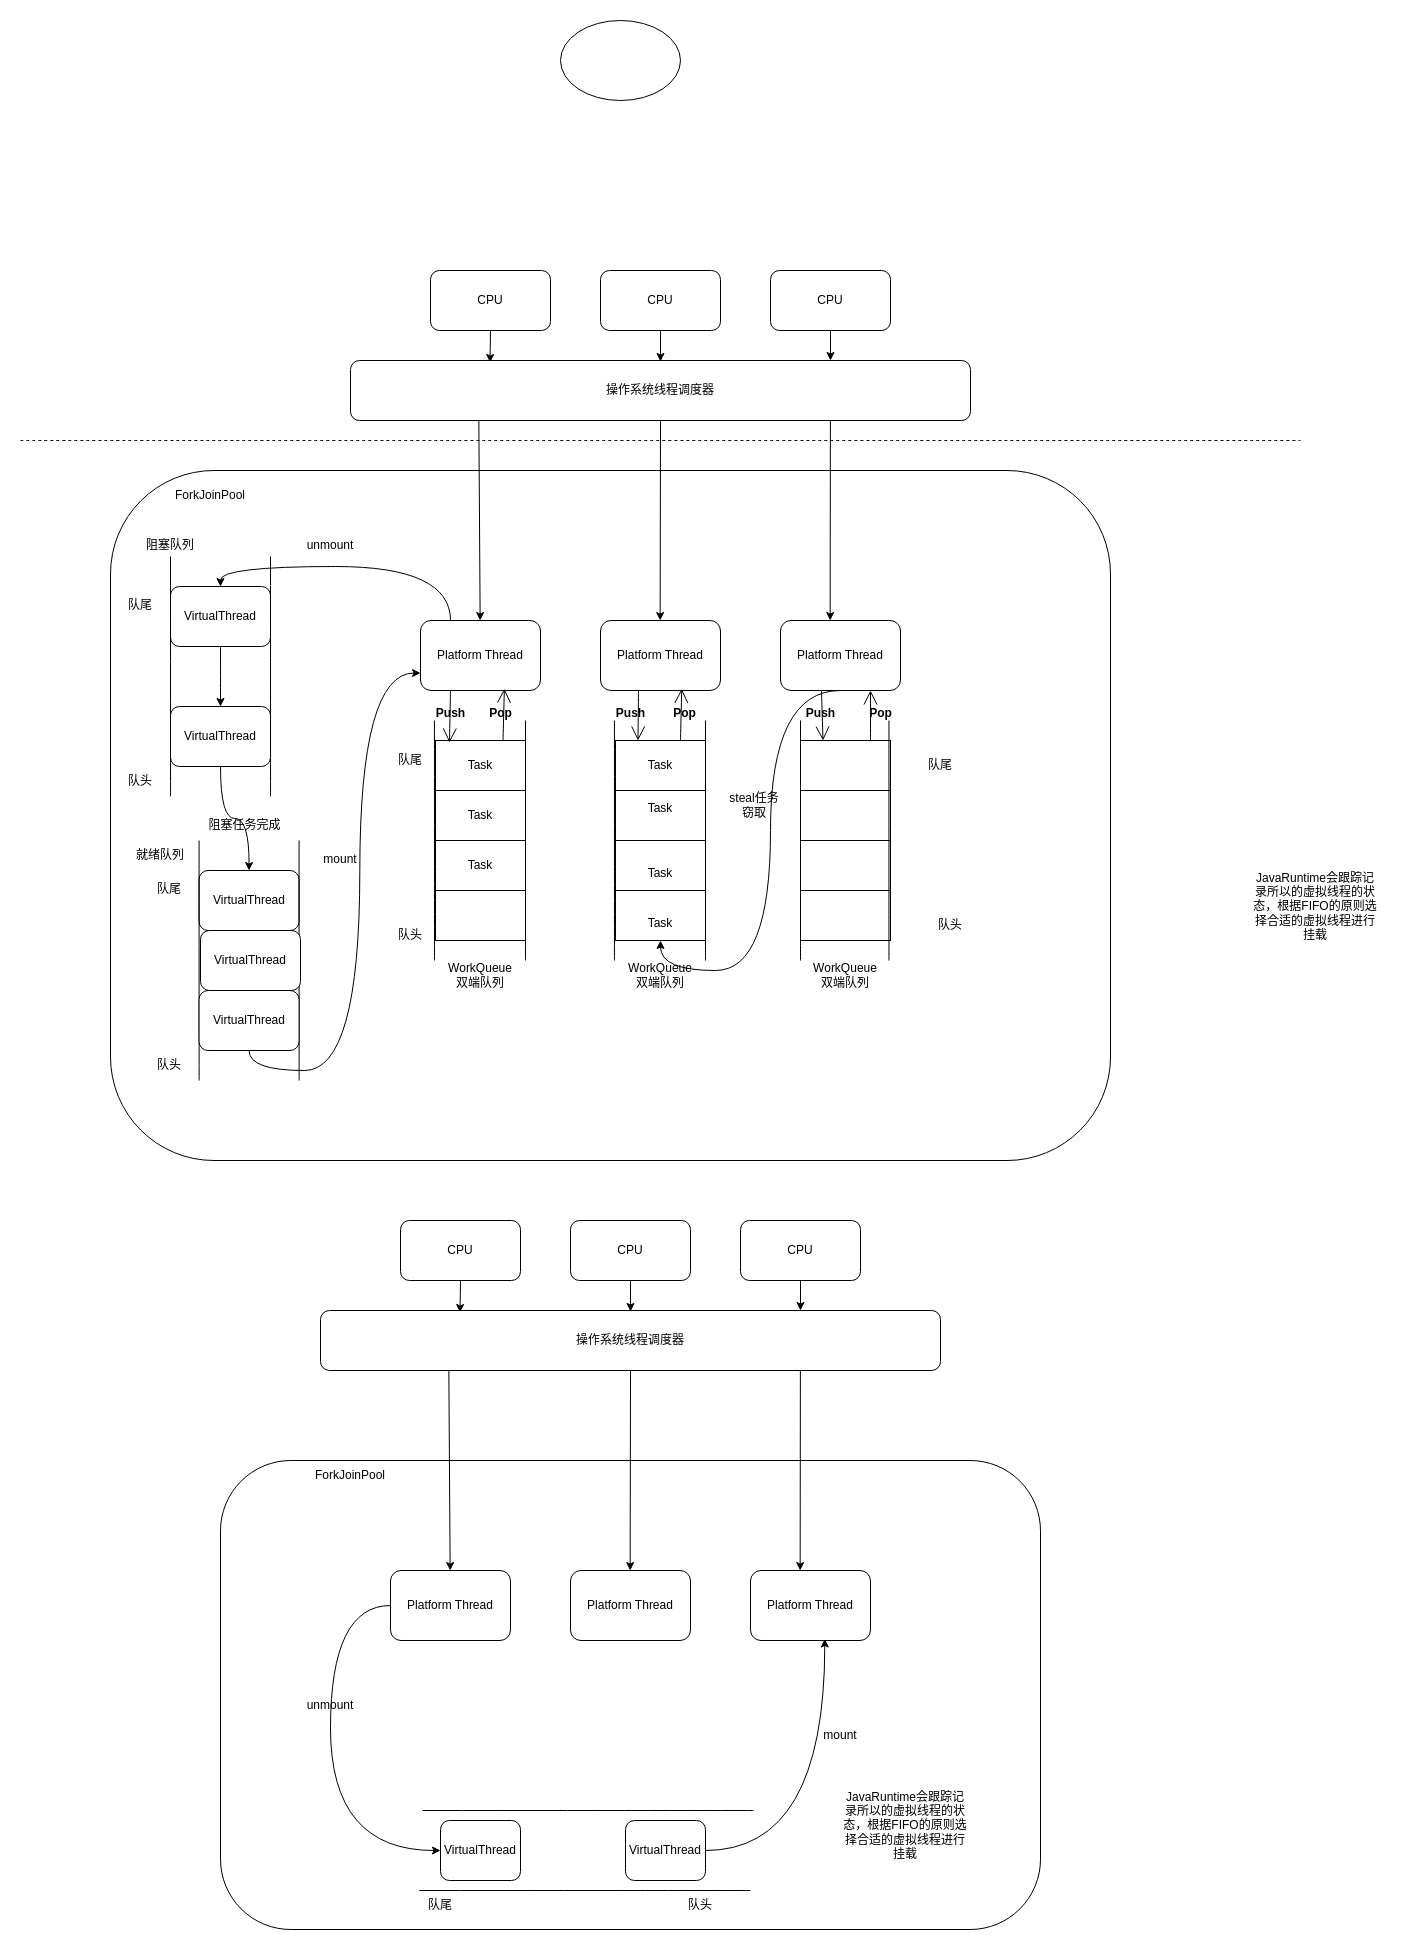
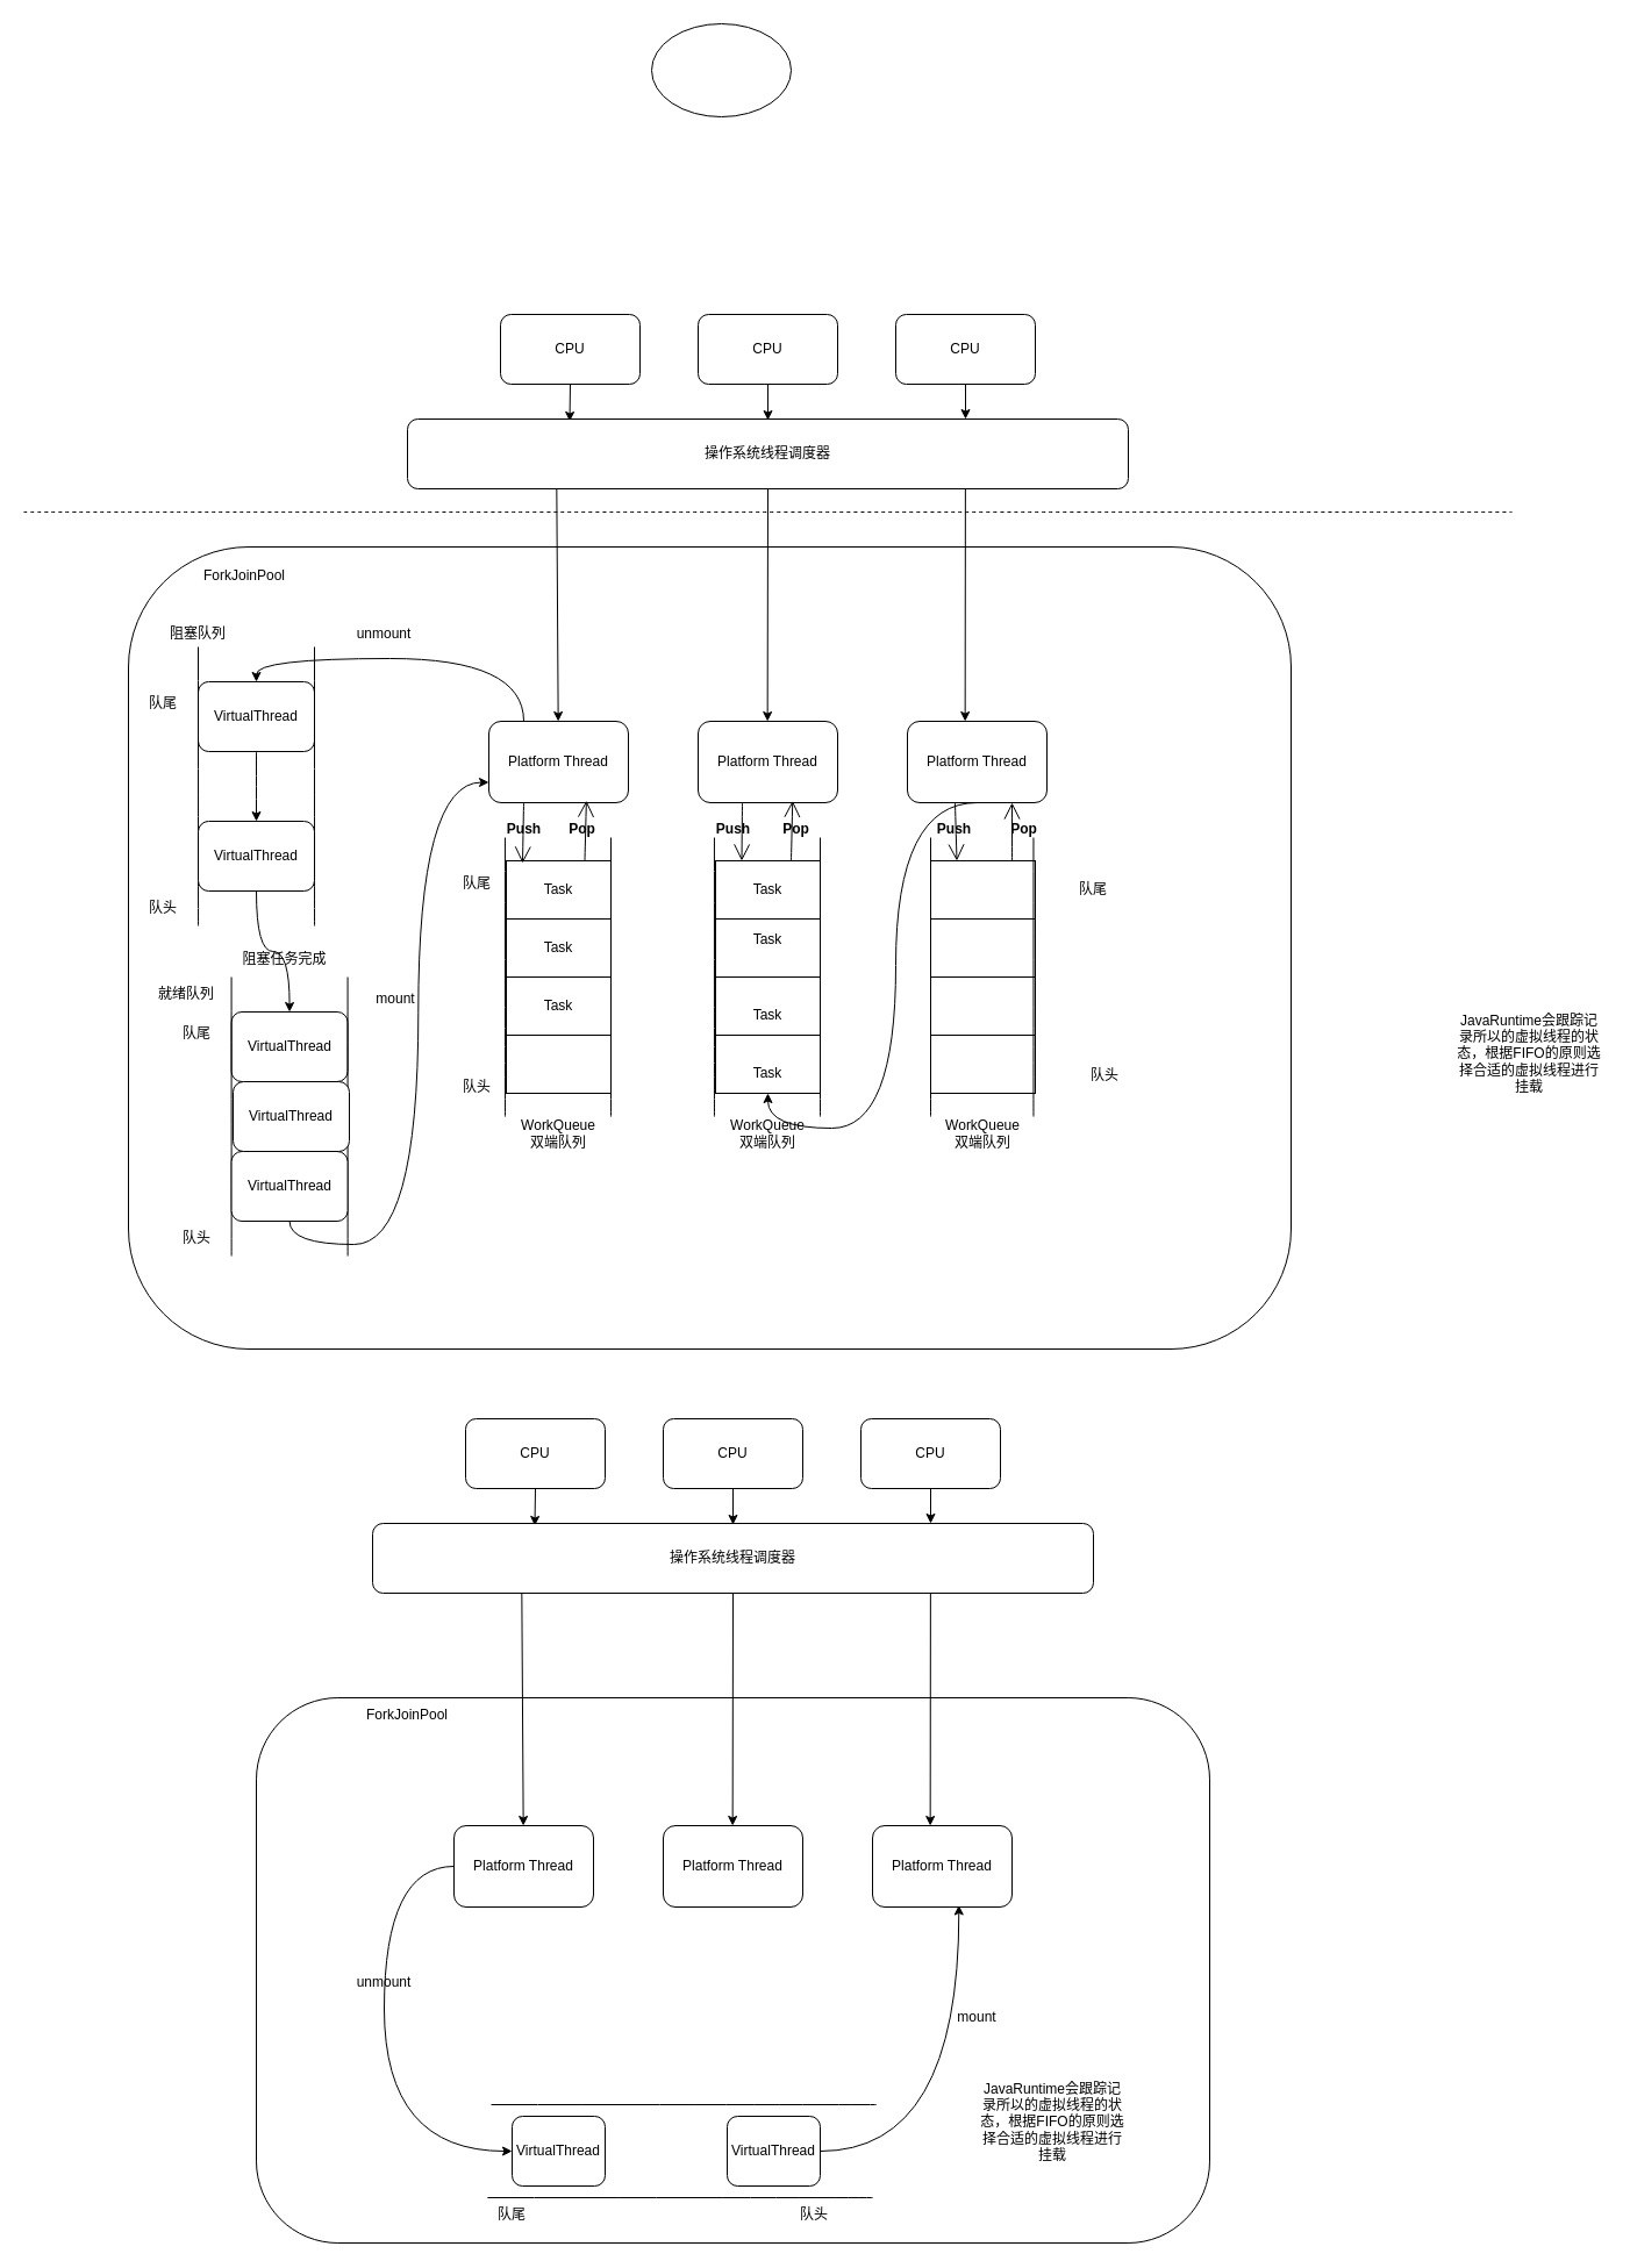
- <mxCell id="32" value="steal任务窃取" style="text;html=1;strokeColor=none;fillColor=none;align=center;verticalAlign=middle;whiteSpace=wrap;rounded=0;" vertex="1" parent="1"><mxGeometry x="724" y="790" width="60" height="30" as="geometry" /></mxCell>
